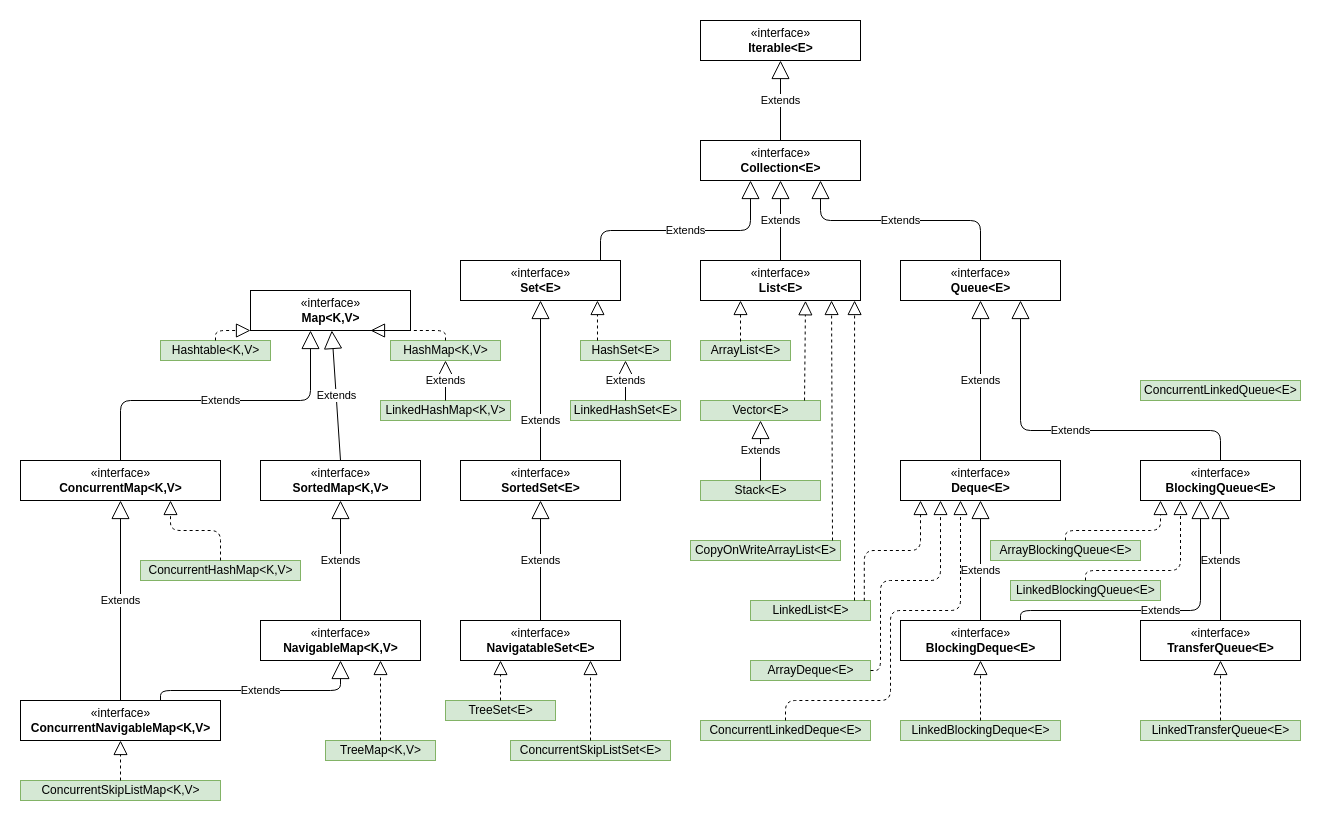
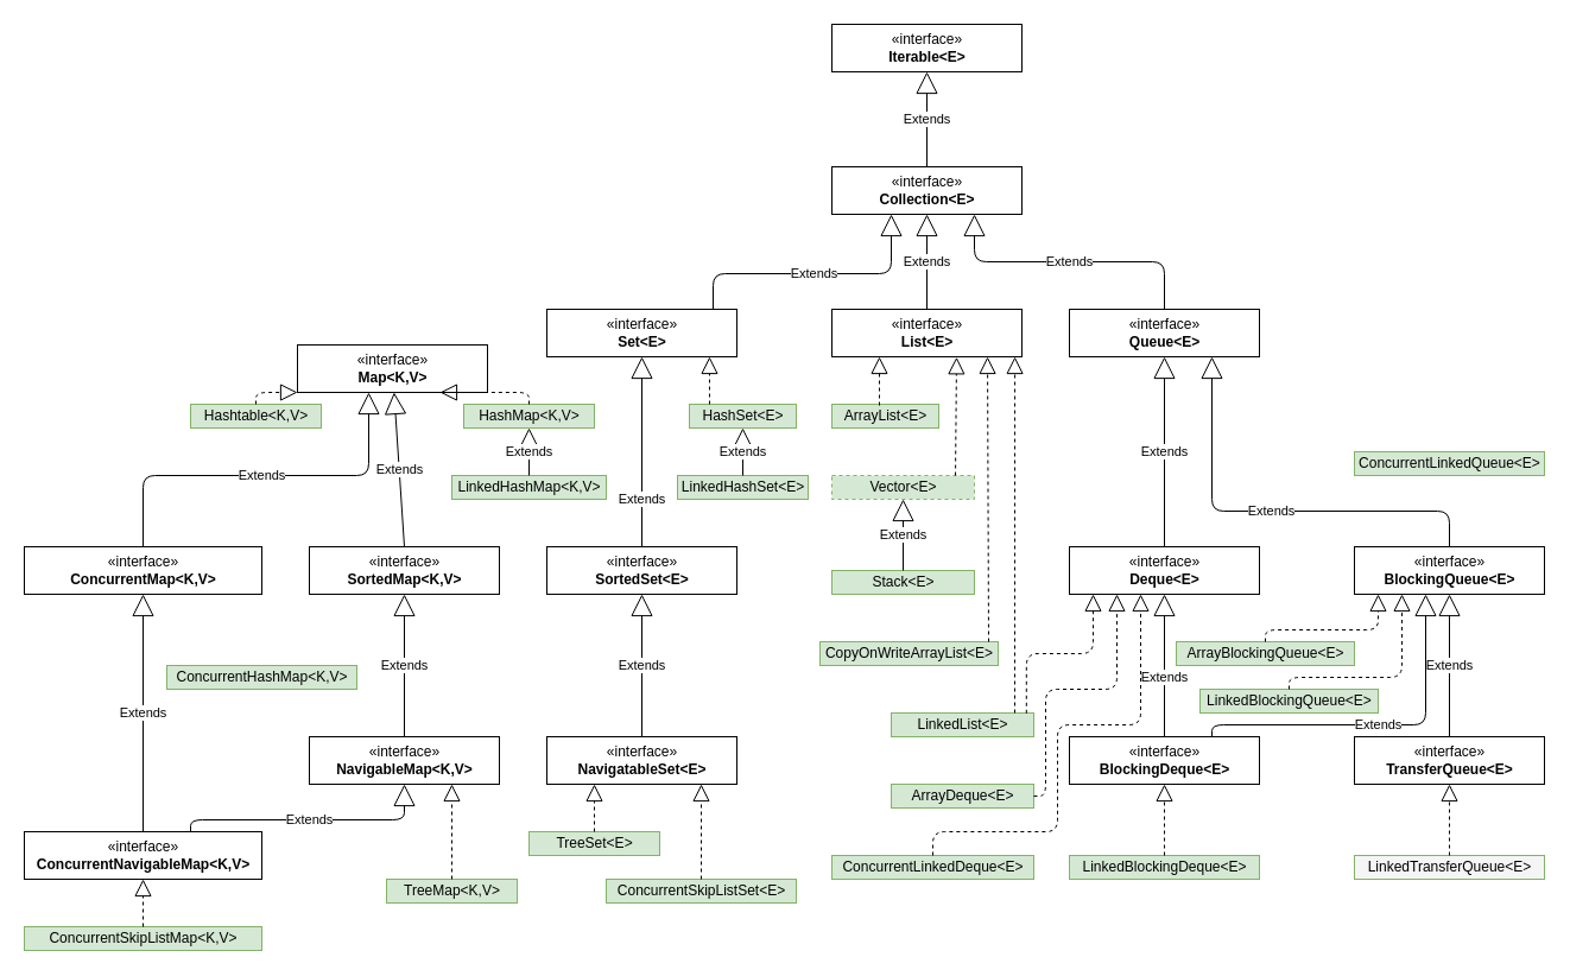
- <mxCell id="36" value="Vector&amp;lt;E&amp;gt;" style="html=1;fillColor=#d5e8d4;strokeColor=#82b366;" parent="1" vertex="1"><mxGeometry x="700" y="400" width="120" height="20" as="geometry" /></mxCell>
+ <mxCell id="36" value="Vector&amp;lt;E&amp;gt;" style="html=1;fillColor=#d5e8d4;strokeColor=#82b366;dashed=1;" parent="1" vertex="1"><mxGeometry x="700" y="400" width="120" height="20" as="geometry" /></mxCell>
- <mxCell id="73" value="" style="endArrow=block;dashed=1;endFill=0;endSize=12;html=1;edgeStyle=orthogonalEdgeStyle;" parent="1" source="66" target="12" edge="1"><mxGeometry width="160" relative="1" as="geometry"><mxPoint x="180" y="557" as="sourcePoint" /><mxPoint x="170" y="490" as="targetPoint" /><Array as="points"><mxPoint x="220" y="530" /><mxPoint x="170" y="530" /></Array></mxGeometry></mxCell>
- <mxCell id="54" value="LinkedTransferQueue&amp;lt;E&amp;gt;" style="html=1;fillColor=#d5e8d4;strokeColor=#82b366;" parent="1" vertex="1"><mxGeometry x="1140" y="720" width="160" height="20" as="geometry" /></mxCell>
+ <mxCell id="54" value="LinkedTransferQueue&amp;lt;E&amp;gt;" style="html=1;fillColor=#f5f5f5;strokeColor=#82b366;" parent="1" vertex="1"><mxGeometry x="1140" y="720" width="160" height="20" as="geometry" /></mxCell>
